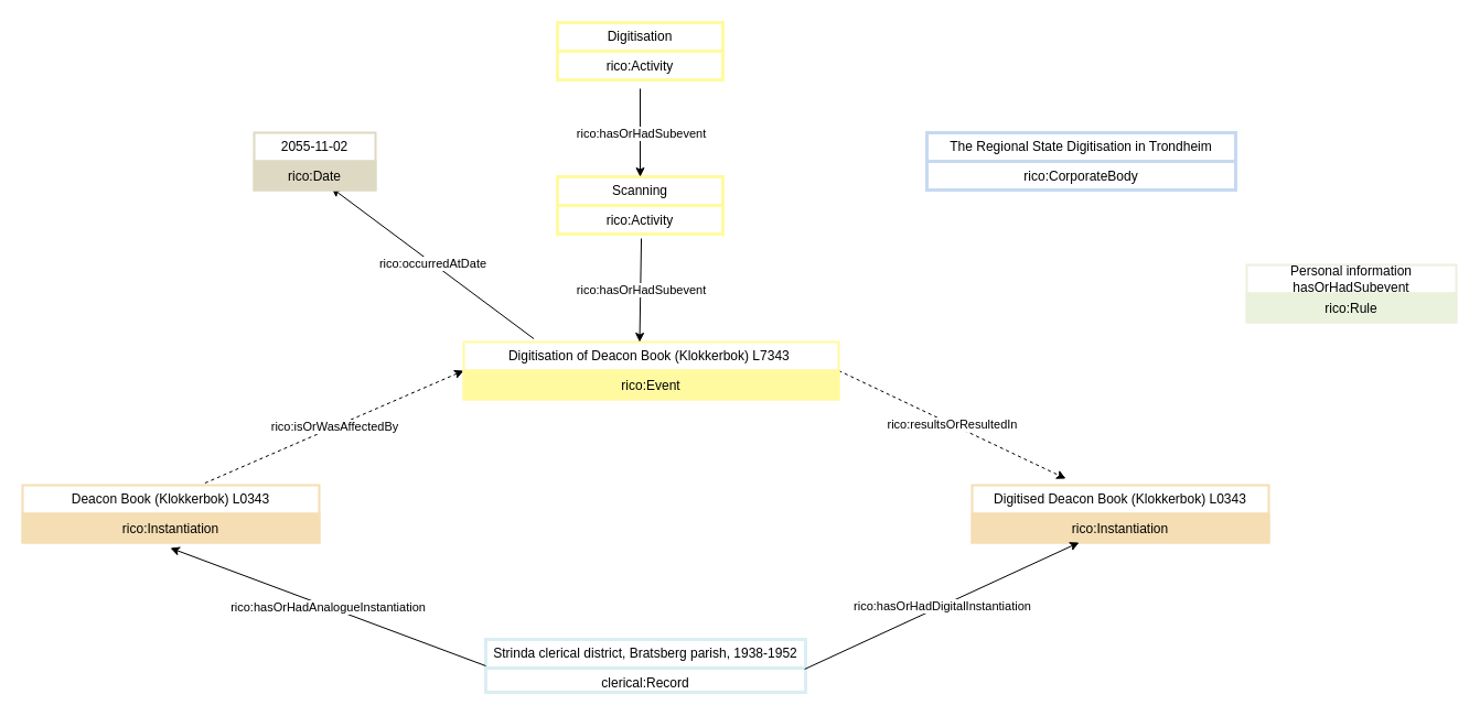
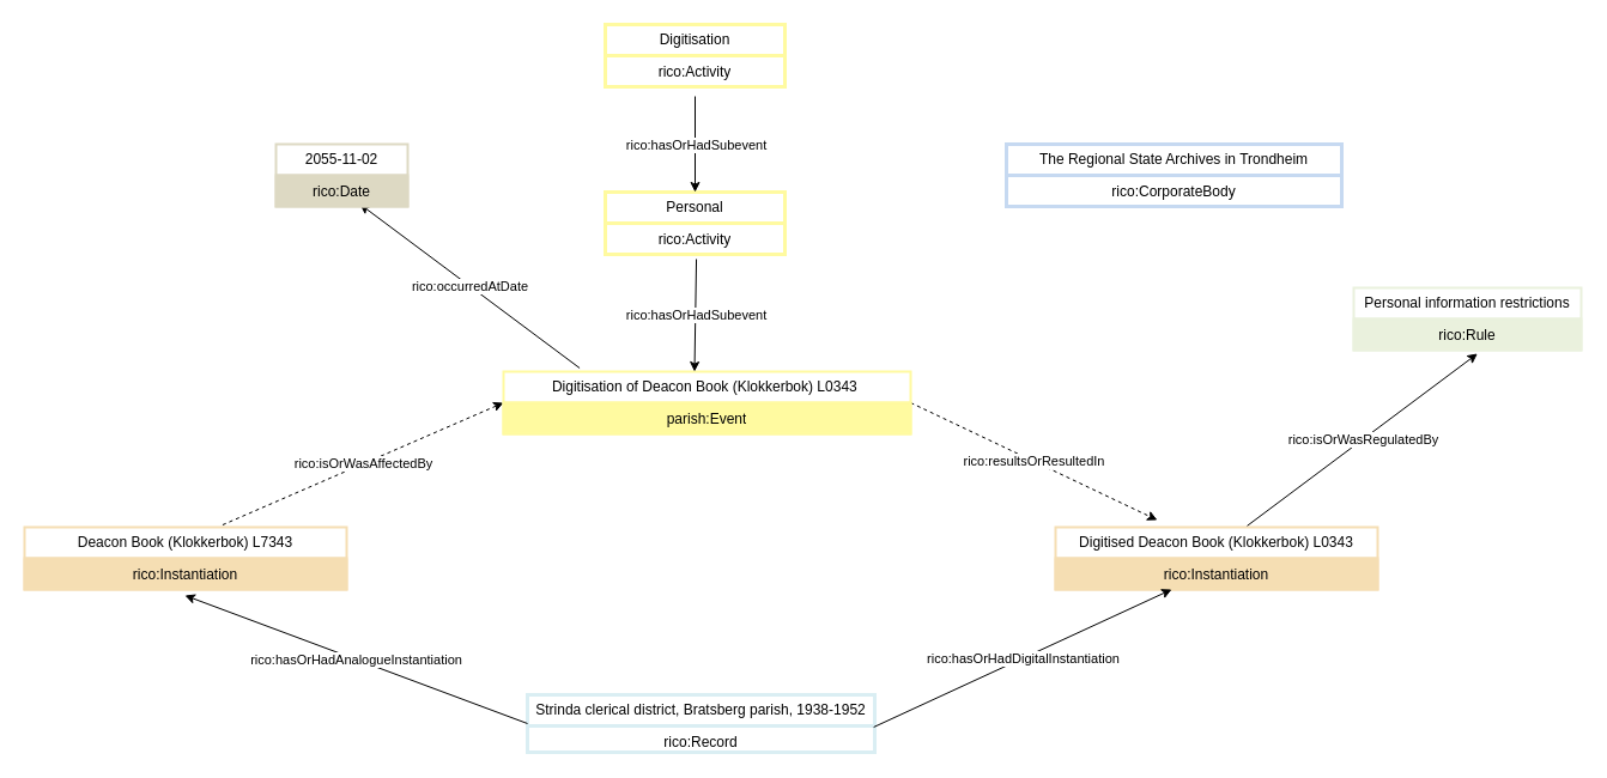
- <mxCell id="26" value="The Regional State Digitisation in Trondheim" style="swimlane;fontStyle=0;childLayout=stackLayout;horizontal=1;startSize=26;strokeColor=#C6D9F1;strokeWidth=3;fillColor=none;horizontalStack=0;resizeParent=1;resizeParentMax=0;resizeLast=0;collapsible=1;marginBottom=0;whiteSpace=wrap;html=1;" vertex="1" parent="1"><mxGeometry x="840" y="120" width="280" height="52" as="geometry" /></mxCell>
+ <mxCell id="26" value="The Regional State Archives in Trondheim" style="swimlane;fontStyle=0;childLayout=stackLayout;horizontal=1;startSize=26;strokeColor=#C6D9F1;strokeWidth=3;fillColor=none;horizontalStack=0;resizeParent=1;resizeParentMax=0;resizeLast=0;collapsible=1;marginBottom=0;whiteSpace=wrap;html=1;" vertex="1" parent="1"><mxGeometry x="840" y="120" width="280" height="52" as="geometry" /></mxCell>
- <mxCell id="4" value="Scanning" style="swimlane;fontStyle=0;childLayout=stackLayout;horizontal=1;startSize=26;strokeColor=#FFFAA0;strokeWidth=3;fillColor=none;horizontalStack=0;resizeParent=1;resizeParentMax=0;resizeLast=0;collapsible=1;marginBottom=0;whiteSpace=wrap;html=1;" parent="1" vertex="1"><mxGeometry x="505" y="160" width="150" height="52" as="geometry" /></mxCell>
+ <mxCell id="4" value="Personal" style="swimlane;fontStyle=0;childLayout=stackLayout;horizontal=1;startSize=26;strokeColor=#FFFAA0;strokeWidth=3;fillColor=none;horizontalStack=0;resizeParent=1;resizeParentMax=0;resizeLast=0;collapsible=1;marginBottom=0;whiteSpace=wrap;html=1;" parent="1" vertex="1"><mxGeometry x="505" y="160" width="150" height="52" as="geometry" /></mxCell>
- <mxCell id="32" value="Personal information hasOrHadSubevent" style="swimlane;fontStyle=0;childLayout=stackLayout;horizontal=1;startSize=26;strokeColor=#EAF1DD;strokeWidth=2;fillColor=none;horizontalStack=0;resizeParent=1;resizeParentMax=0;resizeLast=0;collapsible=1;marginBottom=0;whiteSpace=wrap;html=1;" vertex="1" parent="1"><mxGeometry x="1130" y="240" width="190" height="52" as="geometry" /></mxCell>
+ <mxCell id="32" value="Personal information restrictions" style="swimlane;fontStyle=0;childLayout=stackLayout;horizontal=1;startSize=26;strokeColor=#EAF1DD;strokeWidth=2;fillColor=none;horizontalStack=0;resizeParent=1;resizeParentMax=0;resizeLast=0;collapsible=1;marginBottom=0;whiteSpace=wrap;html=1;" vertex="1" parent="1"><mxGeometry x="1130" y="240" width="190" height="52" as="geometry" /></mxCell>
- <mxCell id="22" value="Digitisation of Deacon Book (Klokkerbok) L7343&amp;nbsp;" style="swimlane;fontStyle=0;childLayout=stackLayout;horizontal=1;startSize=26;strokeColor=#FFFAA0;strokeWidth=2;fillColor=none;horizontalStack=0;resizeParent=1;resizeParentMax=0;resizeLast=0;collapsible=1;marginBottom=0;whiteSpace=wrap;html=1;" parent="1" vertex="1"><mxGeometry x="420" y="310" width="340" height="52" as="geometry" /></mxCell>
+ <mxCell id="22" value="Digitisation of Deacon Book (Klokkerbok) L0343&amp;nbsp;" style="swimlane;fontStyle=0;childLayout=stackLayout;horizontal=1;startSize=26;strokeColor=#FFFAA0;strokeWidth=2;fillColor=none;horizontalStack=0;resizeParent=1;resizeParentMax=0;resizeLast=0;collapsible=1;marginBottom=0;whiteSpace=wrap;html=1;" parent="1" vertex="1"><mxGeometry x="420" y="310" width="340" height="52" as="geometry" /></mxCell>
- <mxCell id="23" value="rico:Event" style="text;strokeColor=#FFFAA0;strokeWidth=2;fillColor=#FFFAA0;align=center;verticalAlign=top;spacingLeft=4;spacingRight=4;overflow=hidden;rotatable=0;points=[[0,0.5],[1,0.5]];portConstraint=eastwest;whiteSpace=wrap;html=1;" parent="22" vertex="1"><mxGeometry y="26" width="340" height="26" as="geometry" /></mxCell>
+ <mxCell id="23" value="parish:Event" style="text;strokeColor=#FFFAA0;strokeWidth=2;fillColor=#FFFAA0;align=center;verticalAlign=top;spacingLeft=4;spacingRight=4;overflow=hidden;rotatable=0;points=[[0,0.5],[1,0.5]];portConstraint=eastwest;whiteSpace=wrap;html=1;" parent="22" vertex="1"><mxGeometry y="26" width="340" height="26" as="geometry" /></mxCell>
+ <mxCell id="34" value="" style="endArrow=classic;html=1;rounded=0;exitX=0.595;exitY=-0.023;exitDx=0;exitDy=0;exitPerimeter=0;entryX=0.544;entryY=1.113;entryDx=0;entryDy=0;entryPerimeter=0;" edge="1" parent="1" source="18" target="33"><mxGeometry relative="1" as="geometry"><mxPoint x="1050" y="400" as="sourcePoint" /><mxPoint x="1170" y="310" as="targetPoint" /></mxGeometry></mxCell>
+ <mxCell id="35" value="rico:isOrWasRegulatedBy" style="edgeLabel;resizable=0;html=1;;align=center;verticalAlign=middle;" connectable="0" vertex="1" parent="34"><mxGeometry relative="1" as="geometry" /></mxCell>
- <mxCell id="14" value="Deacon Book (Klokkerbok) L0343" style="swimlane;fontStyle=0;childLayout=stackLayout;horizontal=1;startSize=26;strokeColor=#F5DEB3;strokeWidth=2;fillColor=none;horizontalStack=0;resizeParent=1;resizeParentMax=0;resizeLast=0;collapsible=1;marginBottom=0;whiteSpace=wrap;html=1;" parent="1" vertex="1"><mxGeometry x="20" y="440" width="269" height="52" as="geometry" /></mxCell>
+ <mxCell id="14" value="Deacon Book (Klokkerbok) L7343" style="swimlane;fontStyle=0;childLayout=stackLayout;horizontal=1;startSize=26;strokeColor=#F5DEB3;strokeWidth=2;fillColor=none;horizontalStack=0;resizeParent=1;resizeParentMax=0;resizeLast=0;collapsible=1;marginBottom=0;whiteSpace=wrap;html=1;" parent="1" vertex="1"><mxGeometry x="20" y="440" width="269" height="52" as="geometry" /></mxCell>
- <mxCell id="9" value="clerical:Record" style="text;strokeColor=#DAEEF3;strokeWidth=3;fillColor=none;align=center;verticalAlign=top;spacingLeft=4;spacingRight=4;overflow=hidden;rotatable=0;points=[[0,0.5],[1,0.5]];portConstraint=eastwest;whiteSpace=wrap;html=1;" parent="8" vertex="1"><mxGeometry y="26" width="290" height="22" as="geometry" /></mxCell>
+ <mxCell id="9" value="rico:Record" style="text;strokeColor=#DAEEF3;strokeWidth=3;fillColor=none;align=center;verticalAlign=top;spacingLeft=4;spacingRight=4;overflow=hidden;rotatable=0;points=[[0,0.5],[1,0.5]];portConstraint=eastwest;whiteSpace=wrap;html=1;" parent="8" vertex="1"><mxGeometry y="26" width="290" height="22" as="geometry" /></mxCell>
